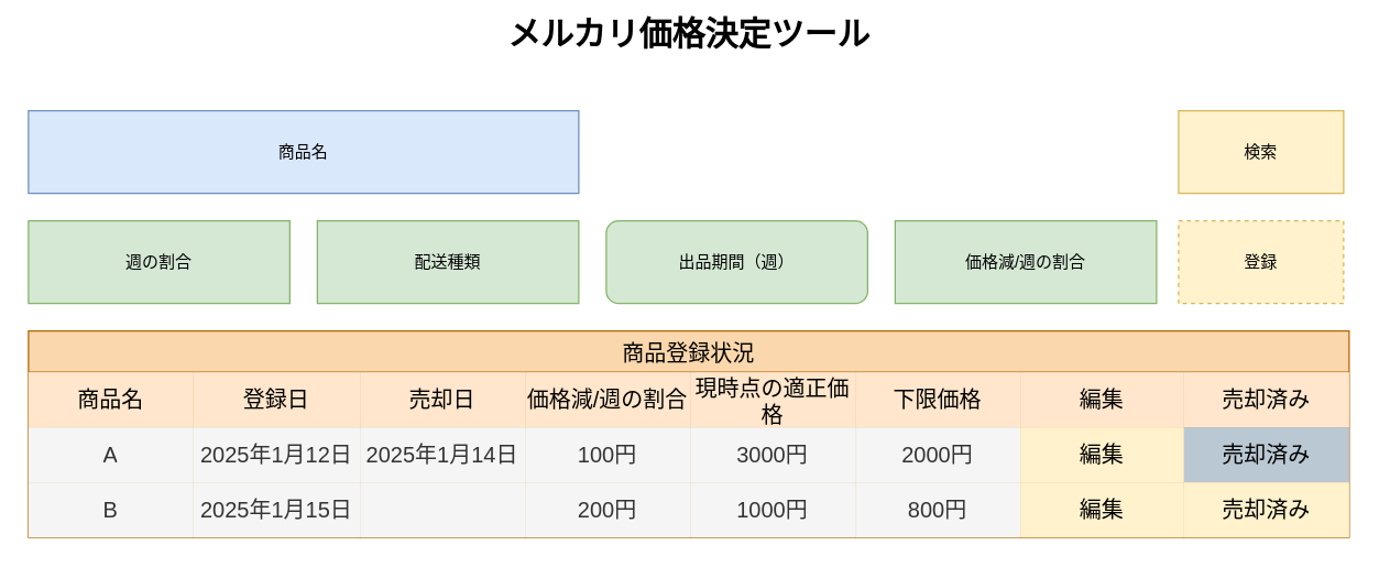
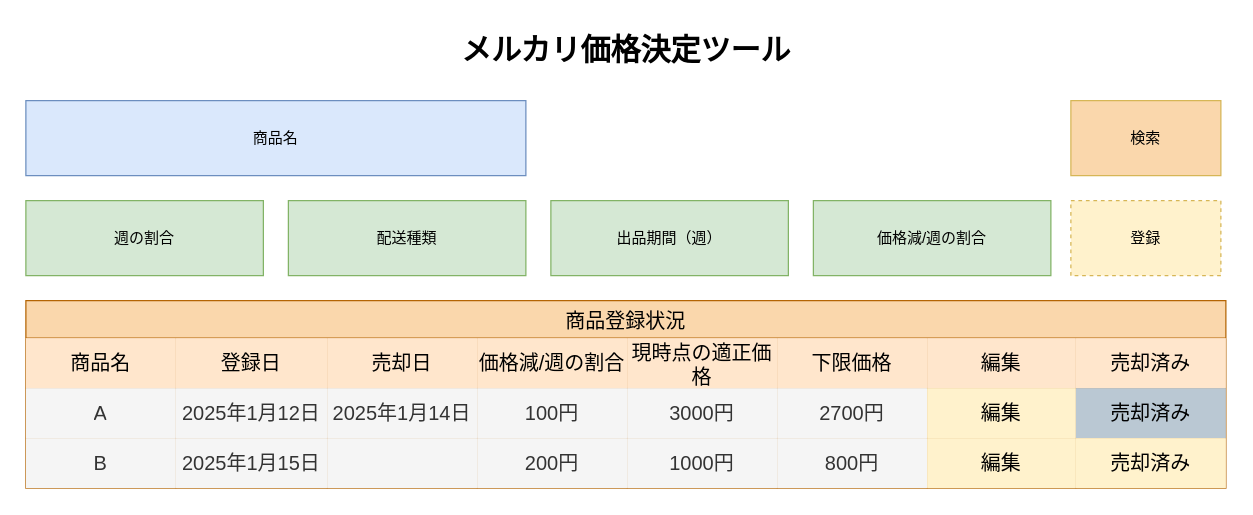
- <mxCell id="37" value="メルカリ価格決定ツール" style="text;html=1;fontSize=24;fontStyle=1;verticalAlign=middle;align=center;" vertex="1" parent="1"><mxGeometry x="20" y="5" width="960" height="40" as="geometry" /></mxCell>
+ <mxCell id="37" value="メルカリ価格決定ツール" style="text;html=1;fontSize=24;fontStyle=1;verticalAlign=middle;align=center;" vertex="1" parent="1"><mxGeometry x="20" y="20" width="960" height="40" as="geometry" /></mxCell>
- <mxCell id="3" value="検索" style="rounded=0;whiteSpace=wrap;html=1;fillColor=#fff2cc;strokeColor=#d6b656;" vertex="1" parent="1"><mxGeometry x="856" y="80" width="120" height="60" as="geometry" /></mxCell>
+ <mxCell id="3" value="検索" style="rounded=0;whiteSpace=wrap;html=1;fillColor=#fad7ac;strokeColor=#d6b656;" vertex="1" parent="1"><mxGeometry x="856" y="80" width="120" height="60" as="geometry" /></mxCell>
- <mxCell id="6" value="出品期間（週）" style="whiteSpace=wrap;html=1;fillColor=#d5e8d4;strokeColor=#82b366;rounded=1;" vertex="1" parent="1"><mxGeometry x="440" y="160" width="190" height="60" as="geometry" /></mxCell>
+ <mxCell id="6" value="出品期間（週）" style="rounded=0;whiteSpace=wrap;html=1;fillColor=#d5e8d4;strokeColor=#82b366;" vertex="1" parent="1"><mxGeometry x="440" y="160" width="190" height="60" as="geometry" /></mxCell>
- <mxCell id="25" value="2000円" style="shape=partialRectangle;html=1;whiteSpace=wrap;connectable=0;strokeColor=#666666;overflow=hidden;fillColor=#f5f5f5;top=0;left=0;bottom=0;right=0;pointerEvents=1;fontSize=16;fontColor=#333333;" vertex="1" parent="19"><mxGeometry x="601" width="120" height="40" as="geometry"><mxRectangle width="120" height="40" as="alternateBounds" /></mxGeometry></mxCell>
+ <mxCell id="25" value="2700円" style="shape=partialRectangle;html=1;whiteSpace=wrap;connectable=0;strokeColor=#666666;overflow=hidden;fillColor=#f5f5f5;top=0;left=0;bottom=0;right=0;pointerEvents=1;fontSize=16;fontColor=#333333;" vertex="1" parent="19"><mxGeometry x="601" width="120" height="40" as="geometry"><mxRectangle width="120" height="40" as="alternateBounds" /></mxGeometry></mxCell>
